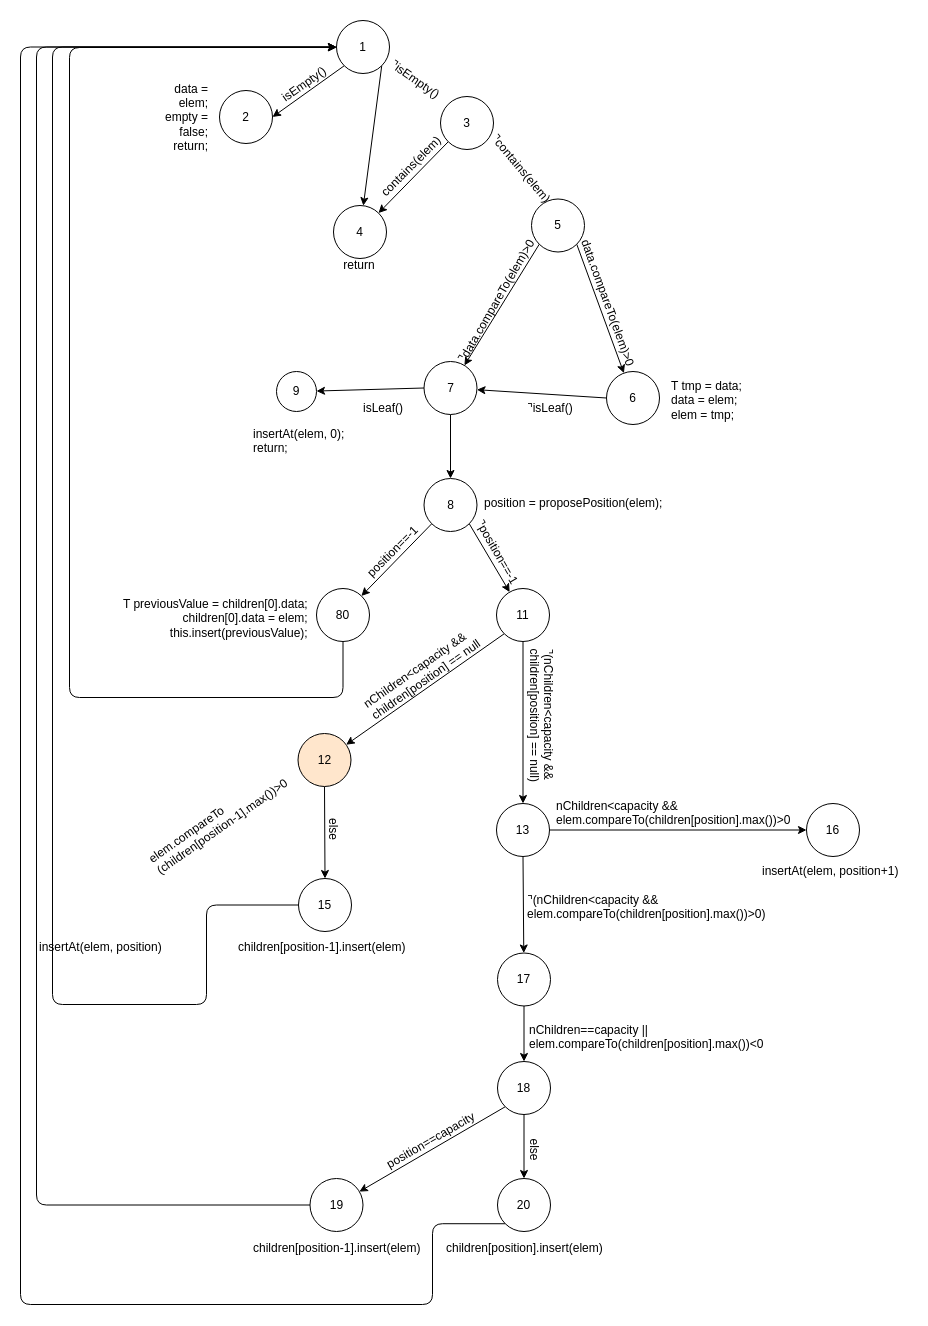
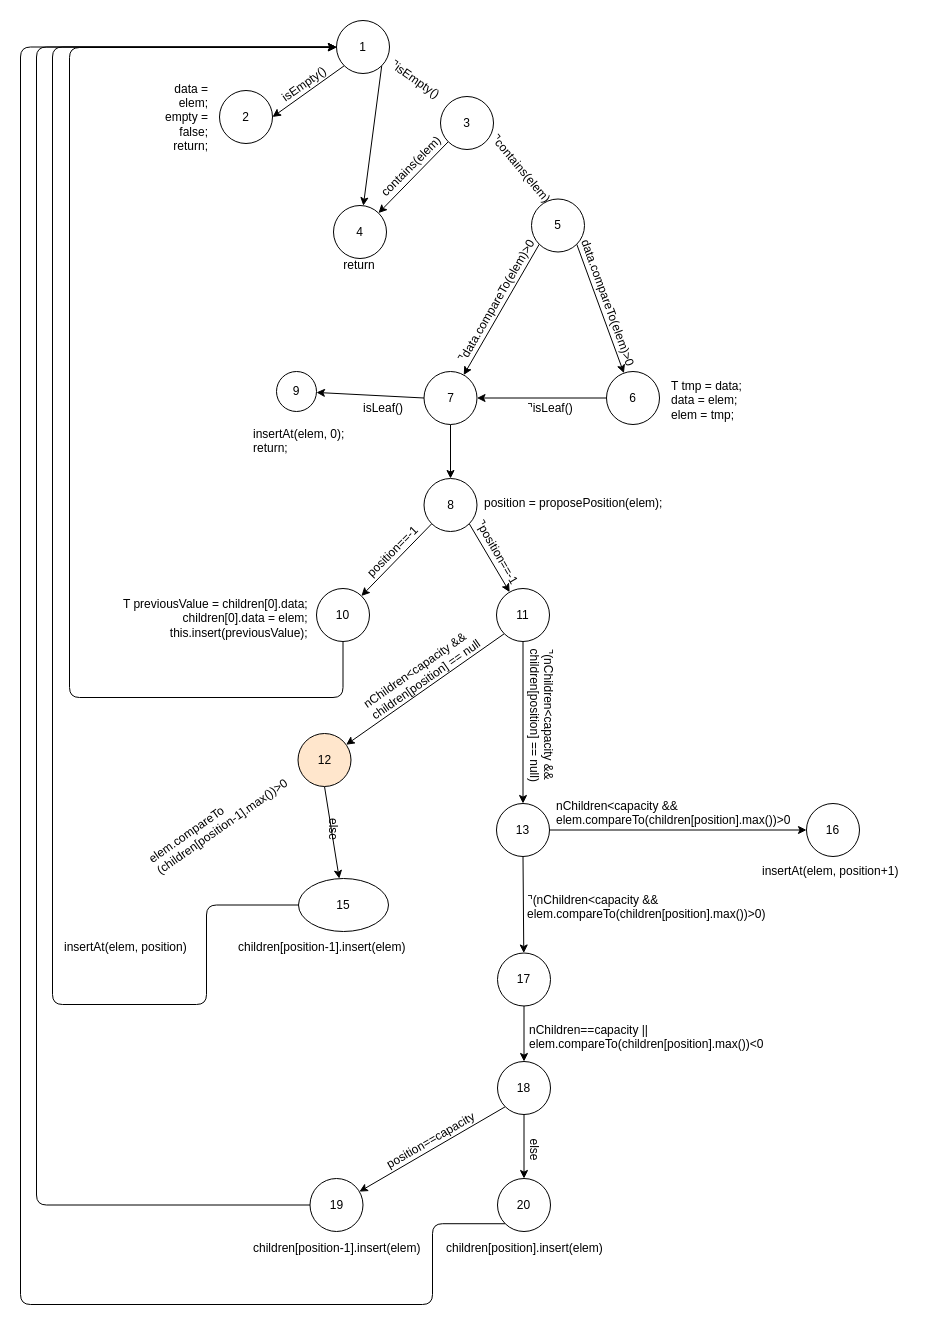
- <mxCell id="16" value="7&lt;br&gt;" style="ellipse;whiteSpace=wrap;html=1;aspect=fixed;" vertex="1" parent="1"><mxGeometry x="423.5" y="361" width="53" height="53" as="geometry" /></mxCell>
+ <mxCell id="16" value="7&lt;br&gt;" style="ellipse;whiteSpace=wrap;html=1;aspect=fixed;" vertex="1" parent="1"><mxGeometry x="423.5" y="371" width="53" height="53" as="geometry" /></mxCell>
- <mxCell id="22" value="80&lt;br&gt;" style="ellipse;whiteSpace=wrap;html=1;aspect=fixed;" vertex="1" parent="1"><mxGeometry x="316" y="588" width="53" height="53" as="geometry" /></mxCell>
+ <mxCell id="22" value="10&lt;br&gt;" style="ellipse;whiteSpace=wrap;html=1;aspect=fixed;" vertex="1" parent="1"><mxGeometry x="316" y="588" width="53" height="53" as="geometry" /></mxCell>
- <mxCell id="35" value="15&lt;br&gt;" style="ellipse;whiteSpace=wrap;html=1;aspect=fixed;" vertex="1" parent="1"><mxGeometry x="298" y="878" width="53" height="53" as="geometry" /></mxCell>
+ <mxCell id="35" value="15&lt;br&gt;" style="ellipse;whiteSpace=wrap;html=1;aspect=fixed;" vertex="1" parent="1"><mxGeometry x="298" y="878" width="90" height="53" as="geometry" /></mxCell>
- <mxCell id="62" value="insertAt(elem, position)" style="text;html=1;resizable=0;points=[];autosize=1;align=left;verticalAlign=top;spacingTop=-4;" vertex="1" parent="1"><mxGeometry x="37" y="937" width="133" height="14" as="geometry" /></mxCell>
+ <mxCell id="62" value="insertAt(elem, position)" style="text;html=1;resizable=0;points=[];autosize=1;align=left;verticalAlign=top;spacingTop=-4;" vertex="1" parent="1"><mxGeometry x="62" y="937" width="133" height="14" as="geometry" /></mxCell>
